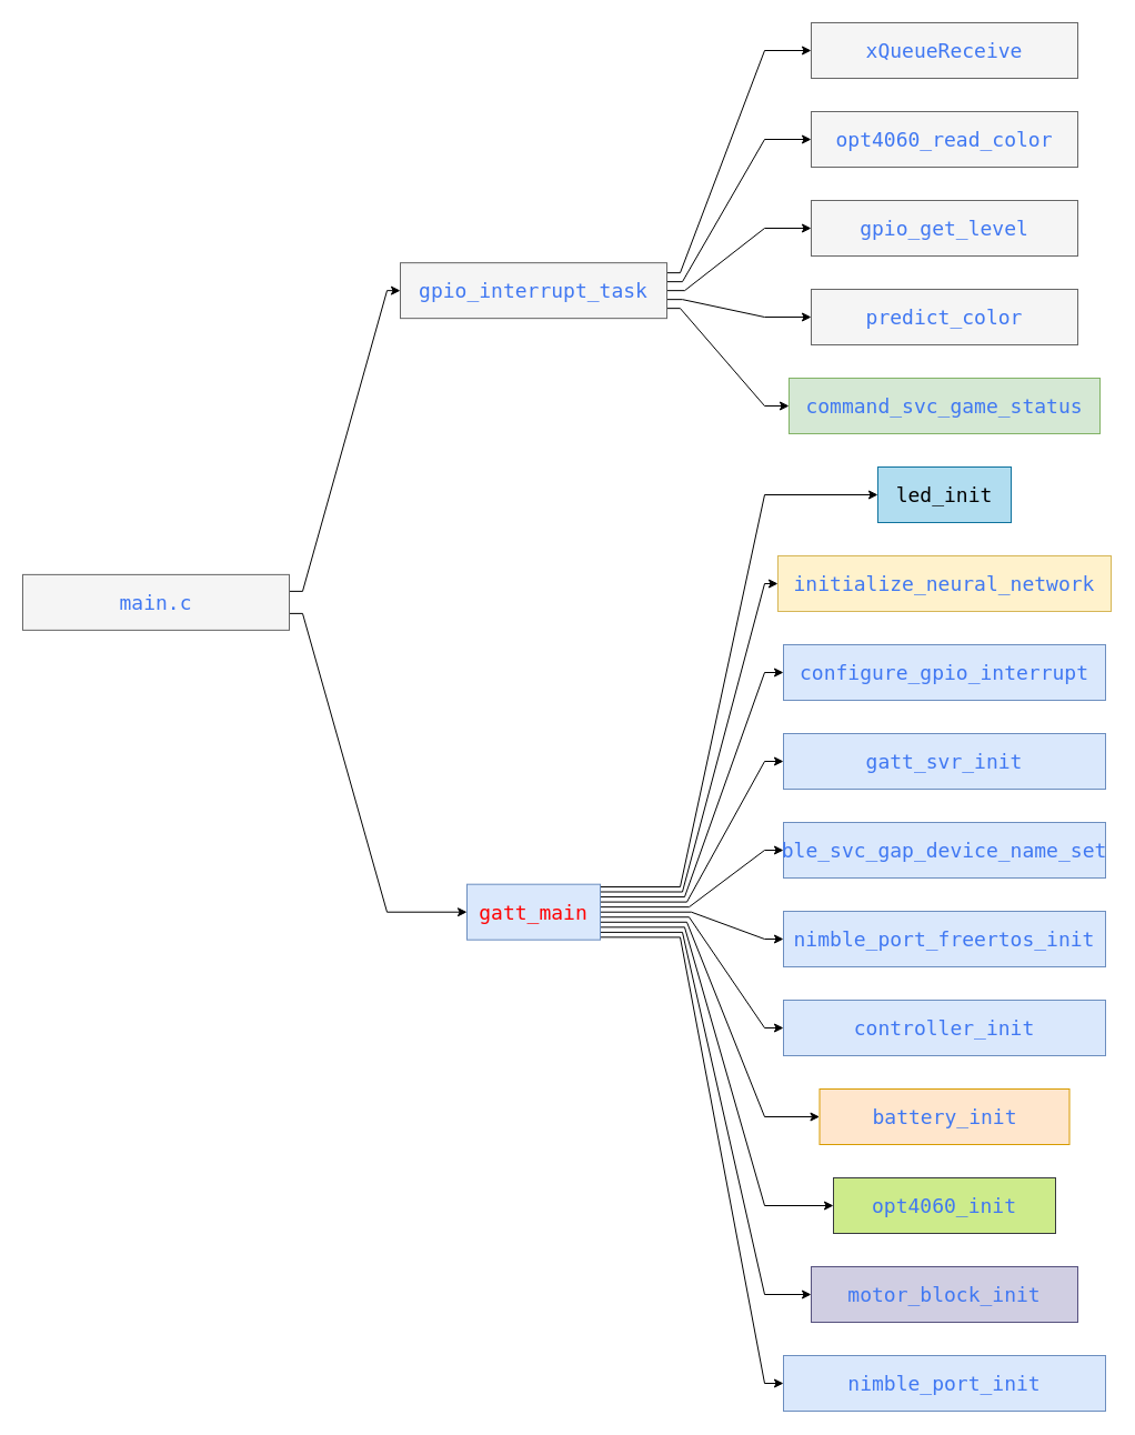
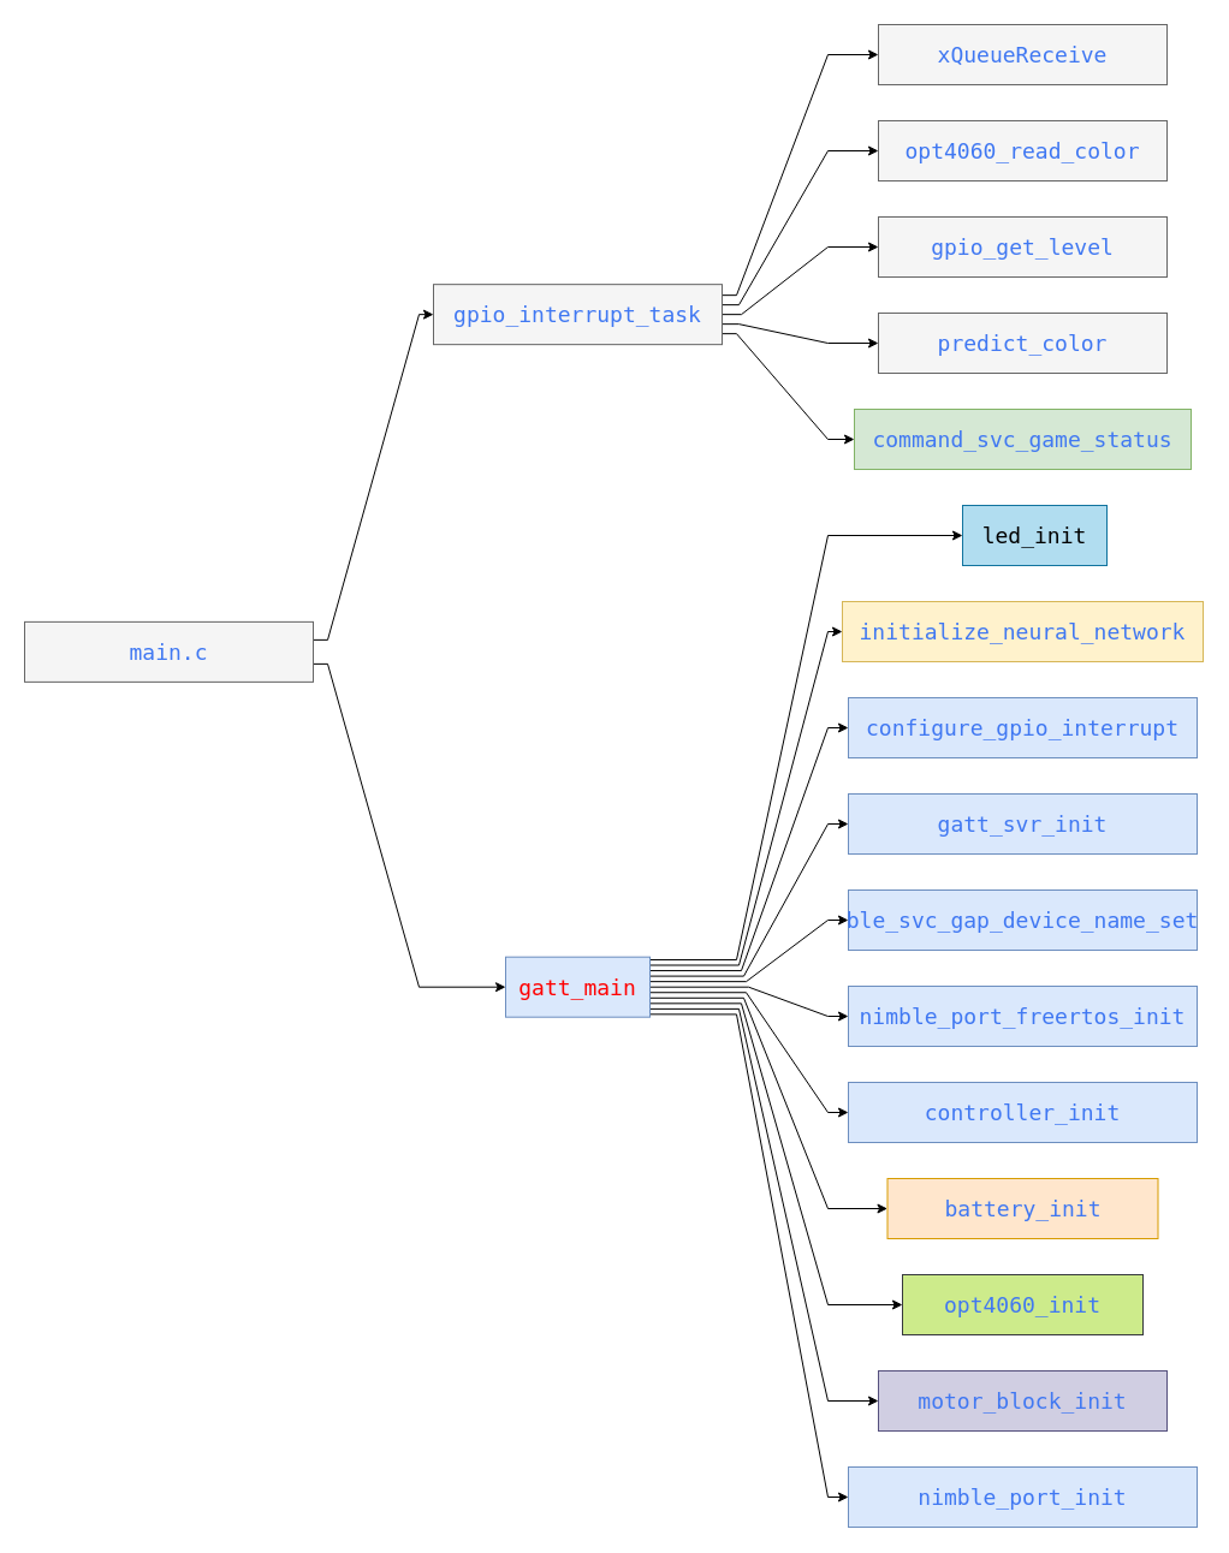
- <mxCell id="34" value="&lt;div style=&quot;font-family: &amp;quot;Cascadia Mono Seimibold&amp;quot;, &amp;quot;JetBrains Mono Semibold&amp;quot;, Consolas, monospace, &amp;quot;Courier New&amp;quot;, Consolas, &amp;quot;Courier New&amp;quot;, monospace; font-weight: normal; font-size: 18px; line-height: 24px; white-space: pre;&quot;&gt;&lt;div style=&quot;&quot;&gt;&lt;span style=&quot;&quot;&gt;led_init&lt;/span&gt;&lt;/div&gt;&lt;/div&gt;" style="text;whiteSpace=wrap;html=1;fillColor=#b1ddf0;strokeColor=#10739e;align=center;verticalAlign=middle;" vertex="1" parent="1"><mxGeometry x="790" y="420" width="120" height="50" as="geometry" /></mxCell>
+ <mxCell id="34" value="&lt;div style=&quot;font-family: &amp;quot;Cascadia Mono Seimibold&amp;quot;, &amp;quot;JetBrains Mono Semibold&amp;quot;, Consolas, monospace, &amp;quot;Courier New&amp;quot;, Consolas, &amp;quot;Courier New&amp;quot;, monospace; font-weight: normal; font-size: 18px; line-height: 24px; white-space: pre;&quot;&gt;&lt;div style=&quot;&quot;&gt;&lt;span style=&quot;&quot;&gt;led_init&lt;/span&gt;&lt;/div&gt;&lt;/div&gt;" style="text;whiteSpace=wrap;html=1;fillColor=#b1ddf0;strokeColor=#10739e;align=center;verticalAlign=middle;" vertex="1" parent="1"><mxGeometry x="800" y="420" width="120" height="50" as="geometry" /></mxCell>
